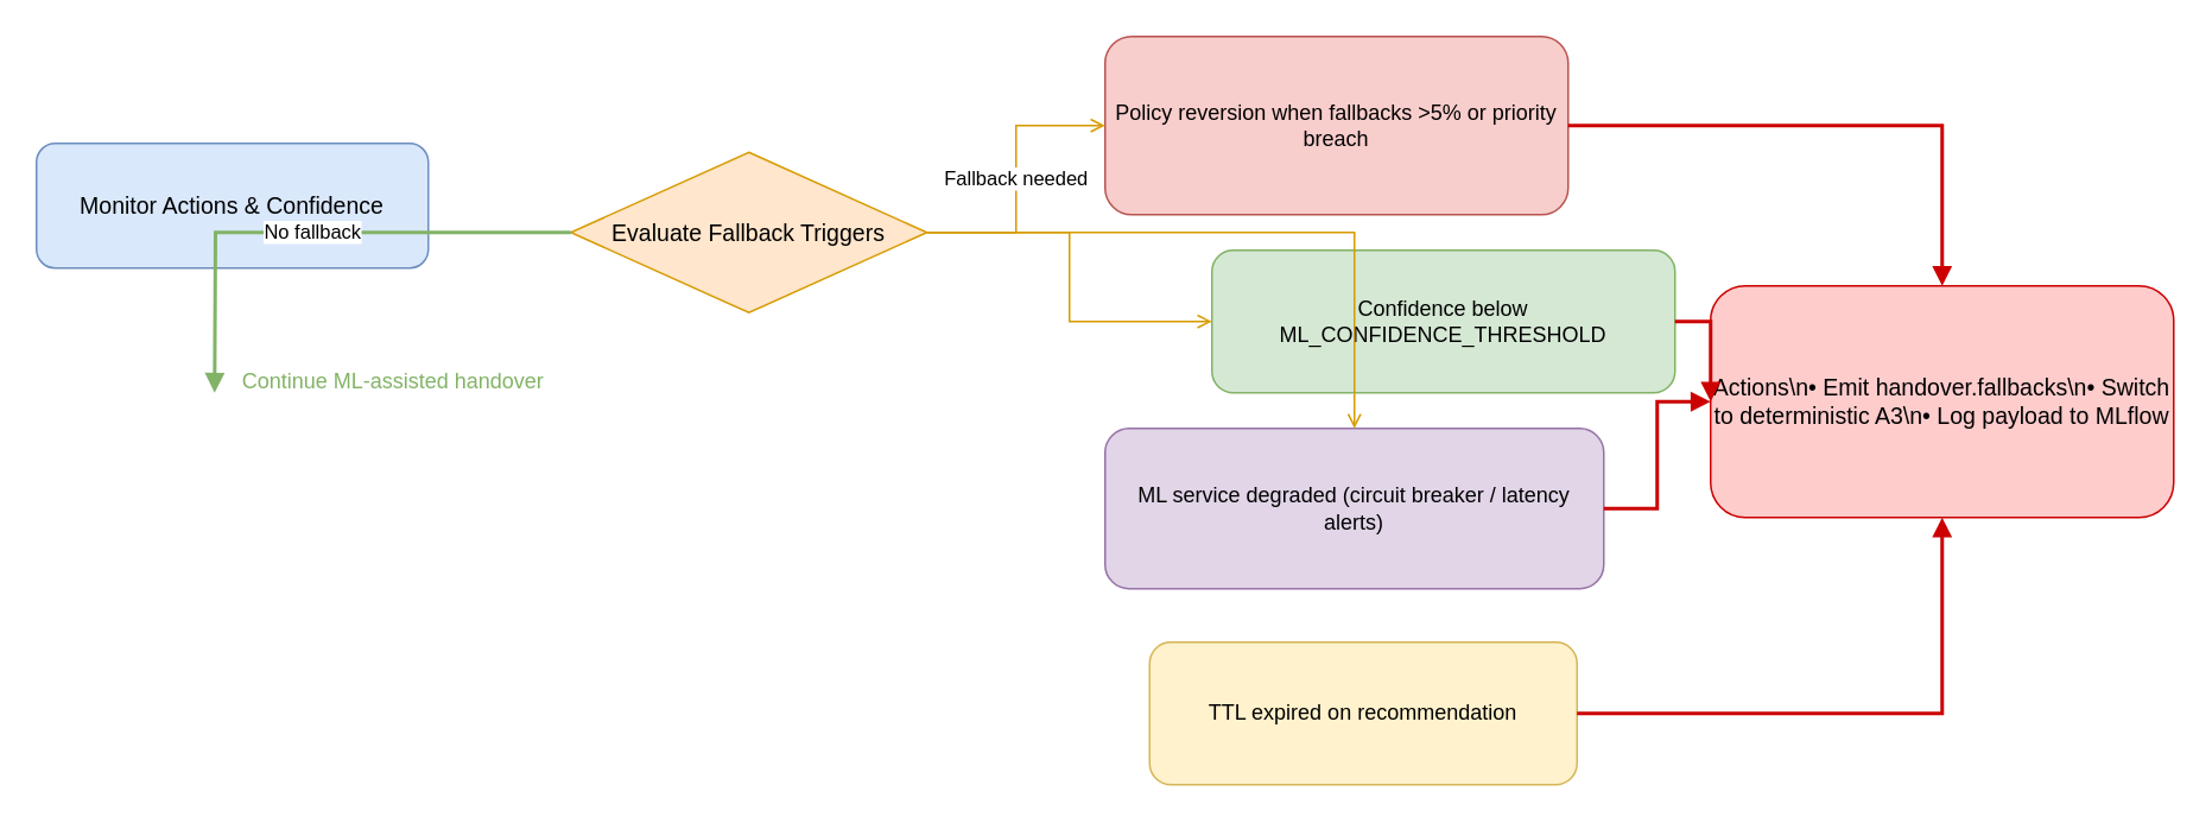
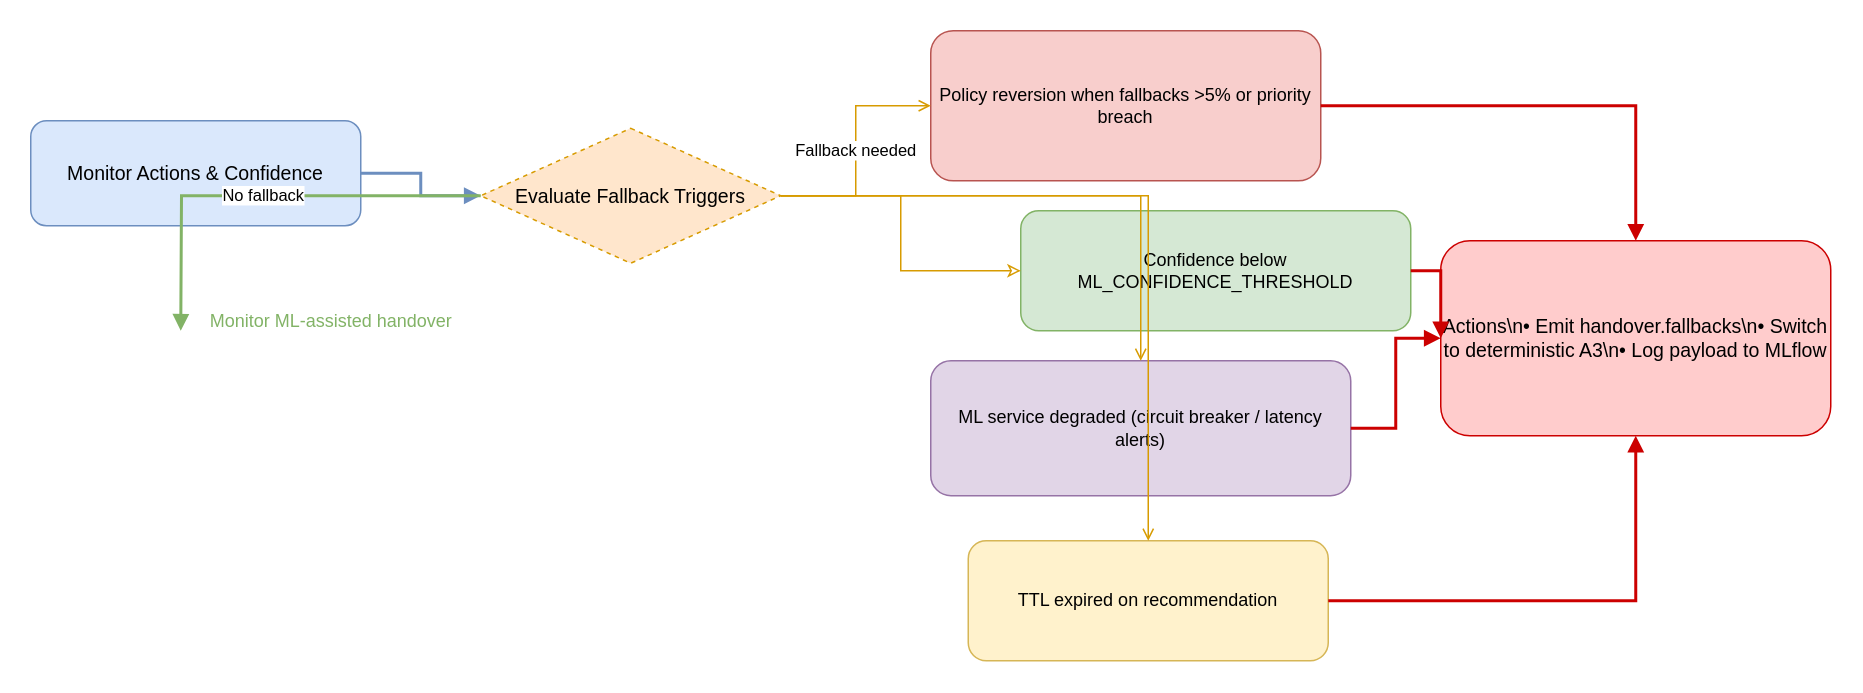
+ <mxCell id="9" style="edgeStyle=orthogonalEdgeStyle;rounded=0;orthogonalLoop=1;jettySize=auto;html=1;endArrow=block;endFill=1;strokeColor=#6c8ebf;strokeWidth=2;" edge="1" source="2" target="3" parent="1"><mxGeometry relative="1" as="geometry" /></mxCell>
- <mxCell id="3" value="Evaluate Fallback Triggers" style="rhombus;whiteSpace=wrap;html=1;strokeColor=#d79b00;fillColor=#ffe6cc;fontSize=13;" vertex="1" parent="1"><mxGeometry x="320" y="85" width="200" height="90" as="geometry" /></mxCell>
+ <mxCell id="3" value="Evaluate Fallback Triggers" style="rhombus;whiteSpace=wrap;html=1;strokeColor=#d79b00;fillColor=#ffe6cc;fontSize=13;dashed=1;" vertex="1" parent="1"><mxGeometry x="320" y="85" width="200" height="90" as="geometry" /></mxCell>
- <mxCell id="11" style="edgeStyle=orthogonalEdgeStyle;rounded=0;orthogonalLoop=1;jettySize=auto;html=1;endArrow=open;endFill=0;strokeColor=#d79b00;fontSize=11;" edge="1" source="3" target="5" parent="1"><mxGeometry relative="1" as="geometry"><mxPoint x="620" y="180" as="targetPoint" /></mxGeometry></mxCell>
+ <mxCell id="11" style="edgeStyle=orthogonalEdgeStyle;rounded=0;orthogonalLoop=1;jettySize=auto;html=1;endArrow=classic;endFill=0;strokeColor=#d79b00;fontSize=11;" edge="1" source="3" target="5" parent="1"><mxGeometry relative="1" as="geometry"><mxPoint x="620" y="180" as="targetPoint" /></mxGeometry></mxCell>
- <mxCell id="19" value="Continue ML-assisted handover" style="text;html=1;resizable=0;points=[];align=center;fontSize=12;fontColor=#82b366;" vertex="1" parent="1"><mxGeometry x="120" y="200" width="200" height="30" as="geometry" /></mxCell>
+ <mxCell id="19" value="Monitor ML-assisted handover" style="text;html=1;resizable=0;points=[];align=center;fontSize=12;fontColor=#82b366;" vertex="1" parent="1"><mxGeometry x="120" y="200" width="200" height="30" as="geometry" /></mxCell>
+ <mxCell id="13" style="edgeStyle=orthogonalEdgeStyle;rounded=0;orthogonalLoop=1;jettySize=auto;html=1;endArrow=open;endFill=0;strokeColor=#d79b00;fontSize=11;" edge="1" source="3" target="7" parent="1"><mxGeometry relative="1" as="geometry"><mxPoint x="620" y="390" as="targetPoint" /></mxGeometry></mxCell>
